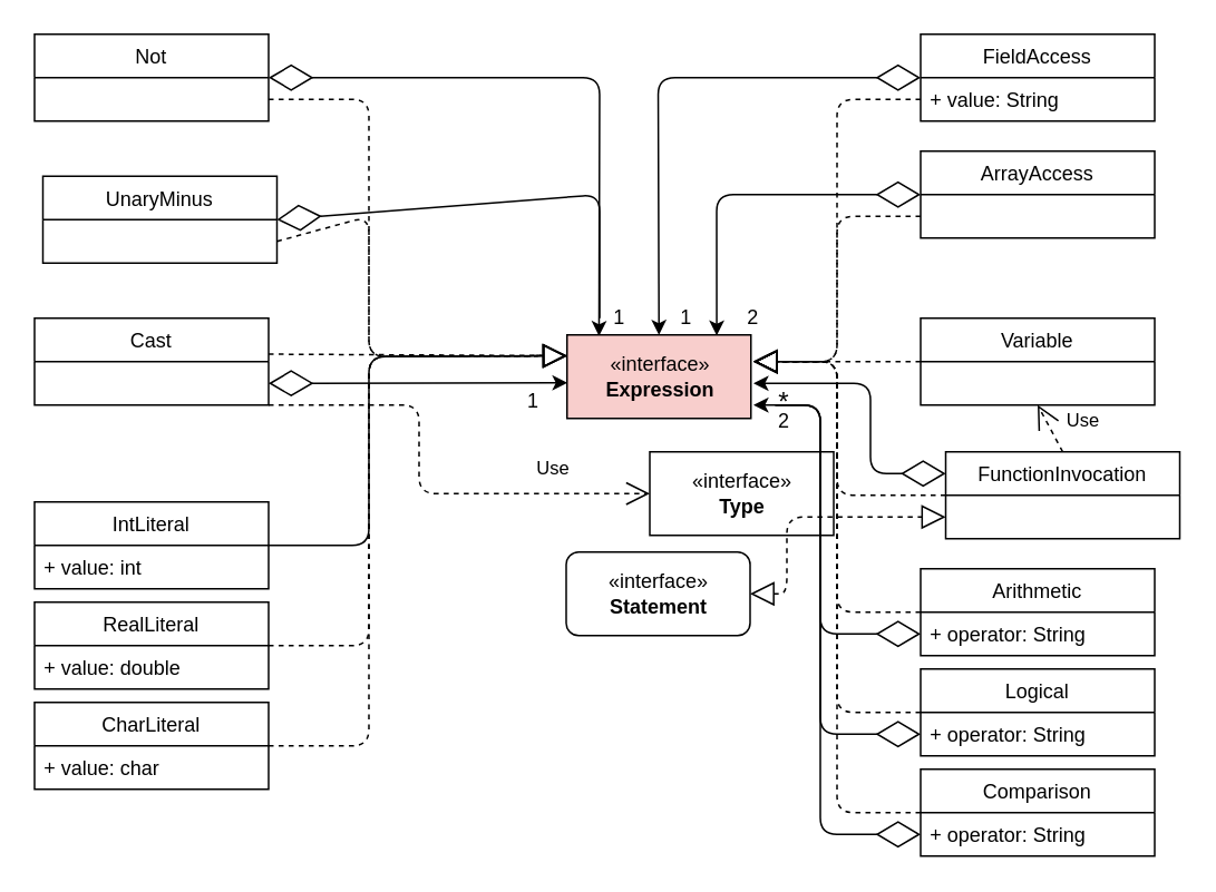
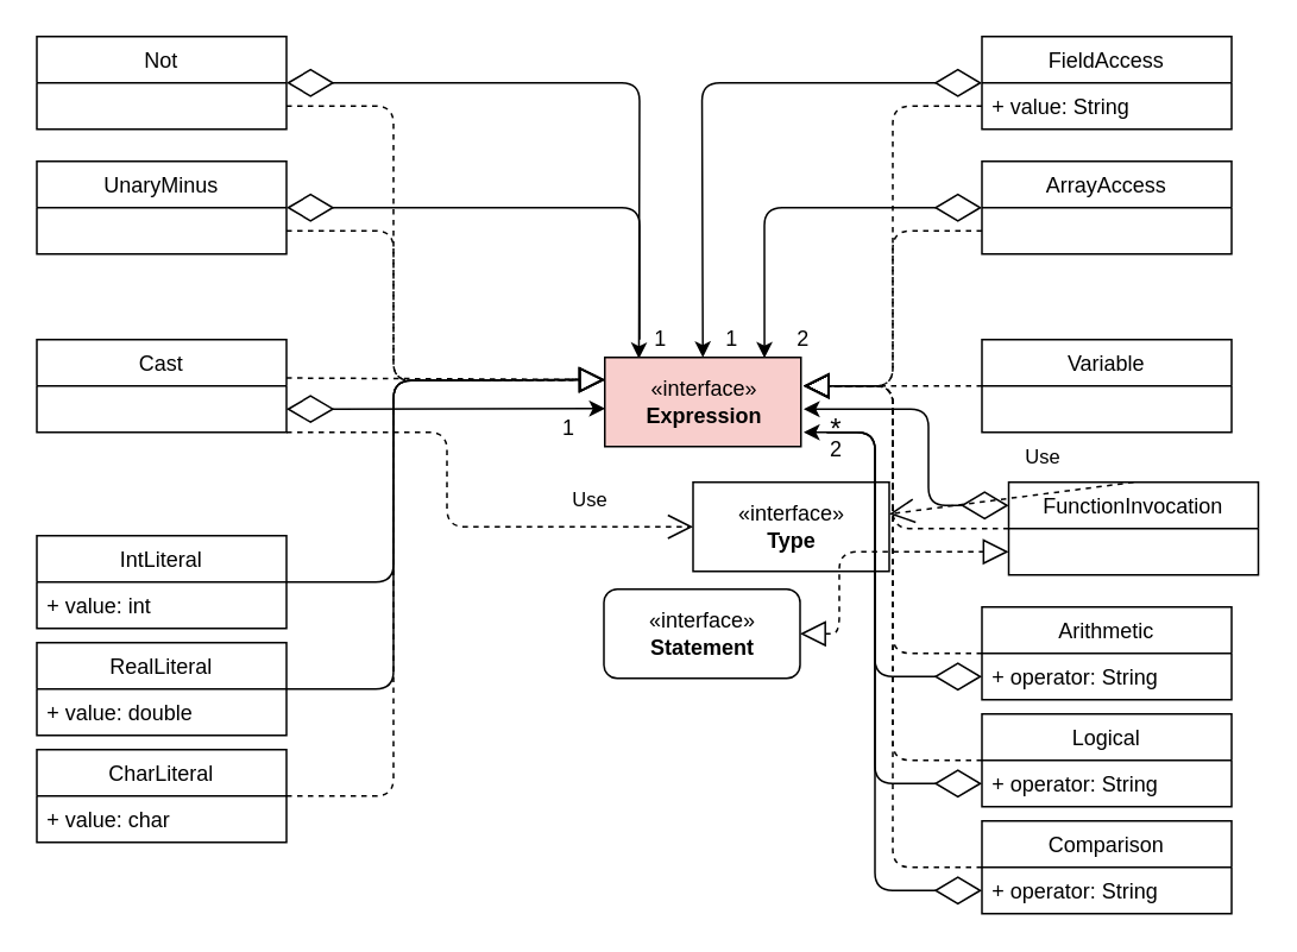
- <mxCell id="3" value="UnaryMinus" style="swimlane;fontStyle=0;childLayout=stackLayout;horizontal=1;startSize=26;fillColor=none;horizontalStack=0;resizeParent=1;resizeParentMax=0;resizeLast=0;collapsible=1;marginBottom=0;" vertex="1" parent="1"><mxGeometry x="25" y="105" width="140" height="52" as="geometry" /></mxCell>
+ <mxCell id="3" value="UnaryMinus" style="swimlane;fontStyle=0;childLayout=stackLayout;horizontal=1;startSize=26;fillColor=none;horizontalStack=0;resizeParent=1;resizeParentMax=0;resizeLast=0;collapsible=1;marginBottom=0;" vertex="1" parent="1"><mxGeometry x="20" y="90" width="140" height="52" as="geometry" /></mxCell>
- <mxCell id="36" value="Use" style="endArrow=open;endSize=12;dashed=1;html=1;exitX=0.5;exitY=0;exitDx=0;exitDy=0;entryX=0.5;entryY=1;entryDx=0;entryDy=0;" edge="1" parent="1" source="35" target="33"><mxGeometry x="-0.286" y="-20" width="160" relative="1" as="geometry"><mxPoint x="580" y="370" as="sourcePoint" /><mxPoint x="740" y="370" as="targetPoint" /><mxPoint as="offset" /></mxGeometry></mxCell>
+ <mxCell id="36" value="Use" style="endArrow=open;endSize=12;dashed=1;html=1;exitX=0.5;exitY=0;exitDx=0;exitDy=0;" edge="1" parent="1" source="35" target="13"><mxGeometry x="-0.286" y="-20" width="160" relative="1" as="geometry"><mxPoint x="580" y="370" as="sourcePoint" /><mxPoint x="740" y="370" as="targetPoint" /><mxPoint as="offset" /></mxGeometry></mxCell>
- <mxCell id="22" value="" style="endArrow=block;dashed=1;endFill=0;endSize=12;html=1;exitX=1;exitY=0.5;exitDx=0;exitDy=0;entryX=0;entryY=0.25;entryDx=0;entryDy=0;" edge="1" parent="1" source="17" target="55"><mxGeometry width="160" relative="1" as="geometry"><mxPoint x="210" y="380" as="sourcePoint" /><mxPoint x="290" y="160" as="targetPoint" /><Array as="points"><mxPoint x="220" y="386" /><mxPoint x="220" y="213" /></Array></mxGeometry></mxCell>
+ <mxCell id="22" value="" style="endArrow=block;dashed=0;endFill=0;endSize=12;html=1;exitX=1;exitY=0.5;exitDx=0;exitDy=0;entryX=0;entryY=0.25;entryDx=0;entryDy=0;" edge="1" parent="1" source="17" target="55"><mxGeometry width="160" relative="1" as="geometry"><mxPoint x="210" y="380" as="sourcePoint" /><mxPoint x="290" y="160" as="targetPoint" /><Array as="points"><mxPoint x="220" y="386" /><mxPoint x="220" y="213" /></Array></mxGeometry></mxCell>
